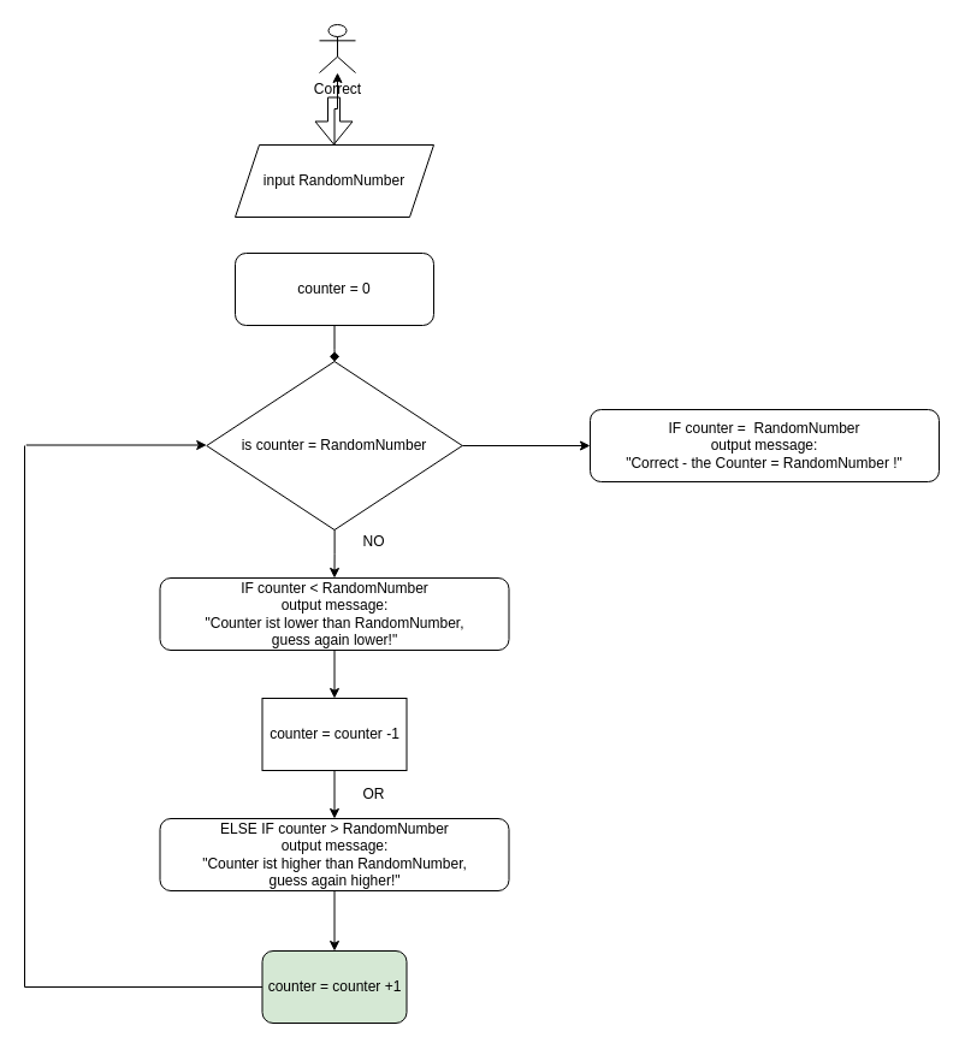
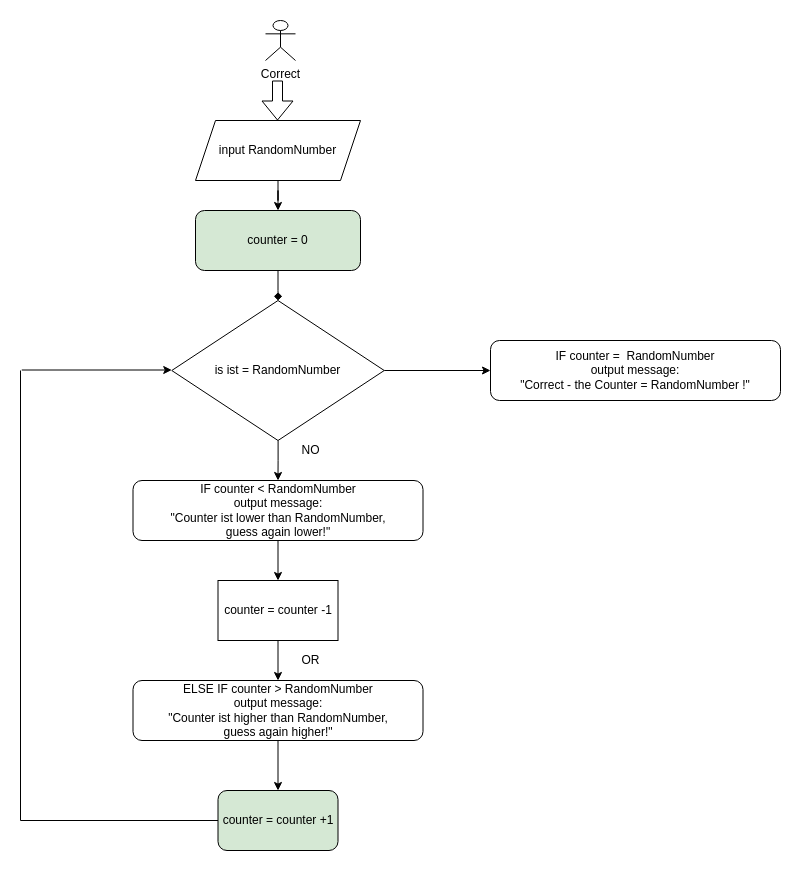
- <mxCell id="3" value="" style="edgeStyle=orthogonalEdgeStyle;rounded=0;orthogonalLoop=1;jettySize=auto;html=1;" edge="1" parent="1" source="4" target="2"><mxGeometry relative="1" as="geometry" /></mxCell>
+ <mxCell id="3" value="" style="edgeStyle=orthogonalEdgeStyle;rounded=0;orthogonalLoop=1;jettySize=auto;html=1;" edge="1" parent="1" source="4" target="7"><mxGeometry relative="1" as="geometry" /></mxCell>
- <mxCell id="7" value="counter = 0&lt;br&gt;" style="rounded=1;whiteSpace=wrap;html=1;" vertex="1" parent="1"><mxGeometry x="195" y="210" width="165" height="60" as="geometry" /></mxCell>
+ <mxCell id="7" value="counter = 0&lt;br&gt;" style="rounded=1;whiteSpace=wrap;html=1;fillColor=#d5e8d4;" vertex="1" parent="1"><mxGeometry x="195" y="210" width="165" height="60" as="geometry" /></mxCell>
- <mxCell id="10" value="is counter = RandomNumber" style="rhombus;whiteSpace=wrap;html=1;" vertex="1" parent="1"><mxGeometry x="171.25" y="300" width="212.5" height="140" as="geometry" /></mxCell>
+ <mxCell id="10" value="is ist = RandomNumber" style="rhombus;whiteSpace=wrap;html=1;" vertex="1" parent="1"><mxGeometry x="171.25" y="300" width="212.5" height="140" as="geometry" /></mxCell>
